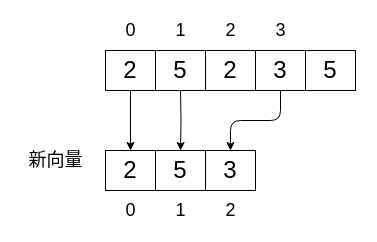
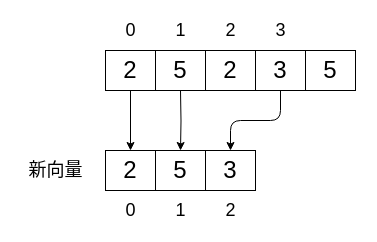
- <mxCell id="15" value="&lt;font style=&quot;font-size: 18px&quot;&gt;新向量&lt;/font&gt;" style="text;html=1;align=center;verticalAlign=middle;resizable=0;points=[];autosize=1;" vertex="1" parent="1"><mxGeometry x="20" y="150" width="70" height="20" as="geometry" /></mxCell>
+ <mxCell id="15" value="&lt;font style=&quot;font-size: 18px&quot;&gt;新向量&lt;/font&gt;" style="text;html=1;align=center;verticalAlign=middle;resizable=0;points=[];autosize=1;" vertex="1" parent="1"><mxGeometry x="20" y="160" width="70" height="20" as="geometry" /></mxCell>
